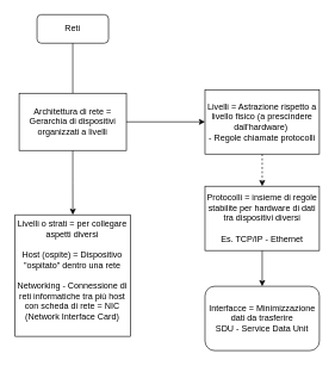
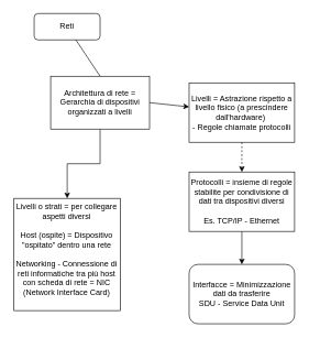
- <mxCell id="4" value="Architettura di rete =&lt;div&gt;&lt;div&gt;Gerarchia di dispositivi organizzati a livelli&lt;/div&gt;&lt;/div&gt;" style="rounded=0;whiteSpace=wrap;html=1;" parent="1" vertex="1"><mxGeometry x="26" y="130" width="150" height="80" as="geometry" /></mxCell>
+ <mxCell id="4" value="Architettura di rete =&lt;div&gt;&lt;div&gt;Gerarchia di dispositivi organizzati a livelli&lt;/div&gt;&lt;/div&gt;" style="rounded=0;whiteSpace=wrap;html=1;" parent="1" vertex="1"><mxGeometry x="76" y="115" width="150" height="80" as="geometry" /></mxCell>
- <mxCell id="10" value="Protocolli = insieme di regole stabilite per hardware di dati tra dispositivi diversi&lt;br&gt;&lt;br&gt;Es. TCP/IP - Ethernet" style="rounded=0;whiteSpace=wrap;html=1;" parent="1" vertex="1"><mxGeometry x="286" y="260" width="160" height="90" as="geometry" /></mxCell>
+ <mxCell id="10" value="Protocolli = insieme di regole stabilite per condivisione di dati tra dispositivi diversi&lt;br&gt;&lt;br&gt;Es. TCP/IP - Ethernet" style="rounded=0;whiteSpace=wrap;html=1;" parent="1" vertex="1"><mxGeometry x="286" y="260" width="160" height="90" as="geometry" /></mxCell>
